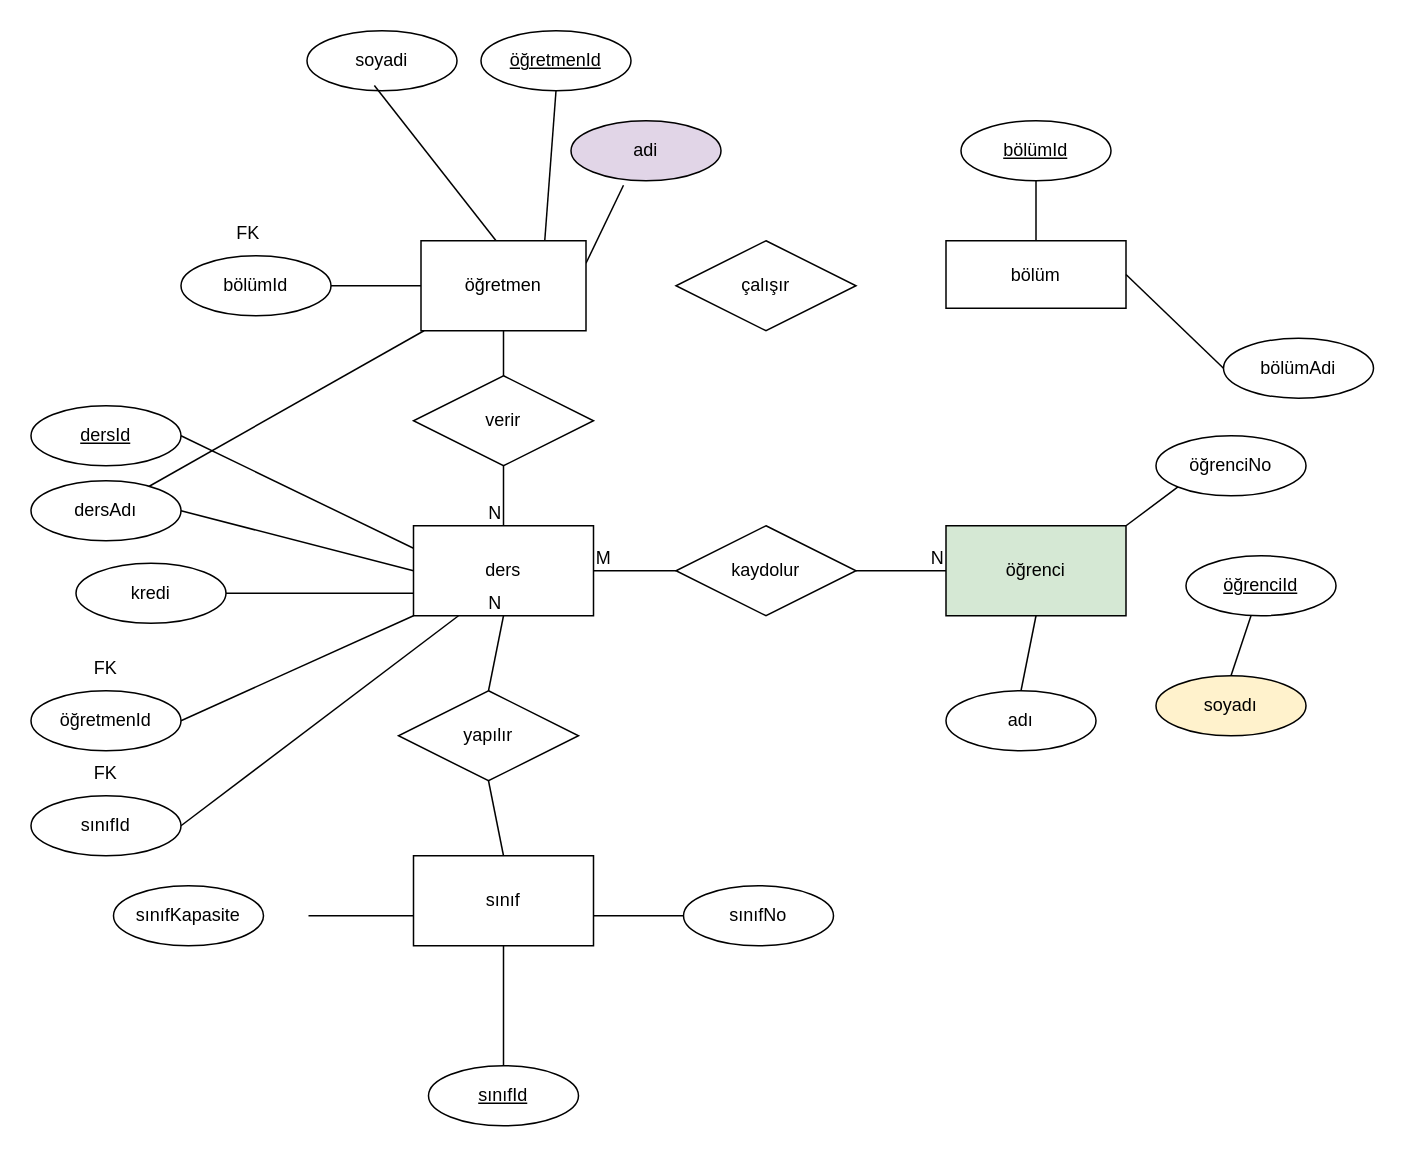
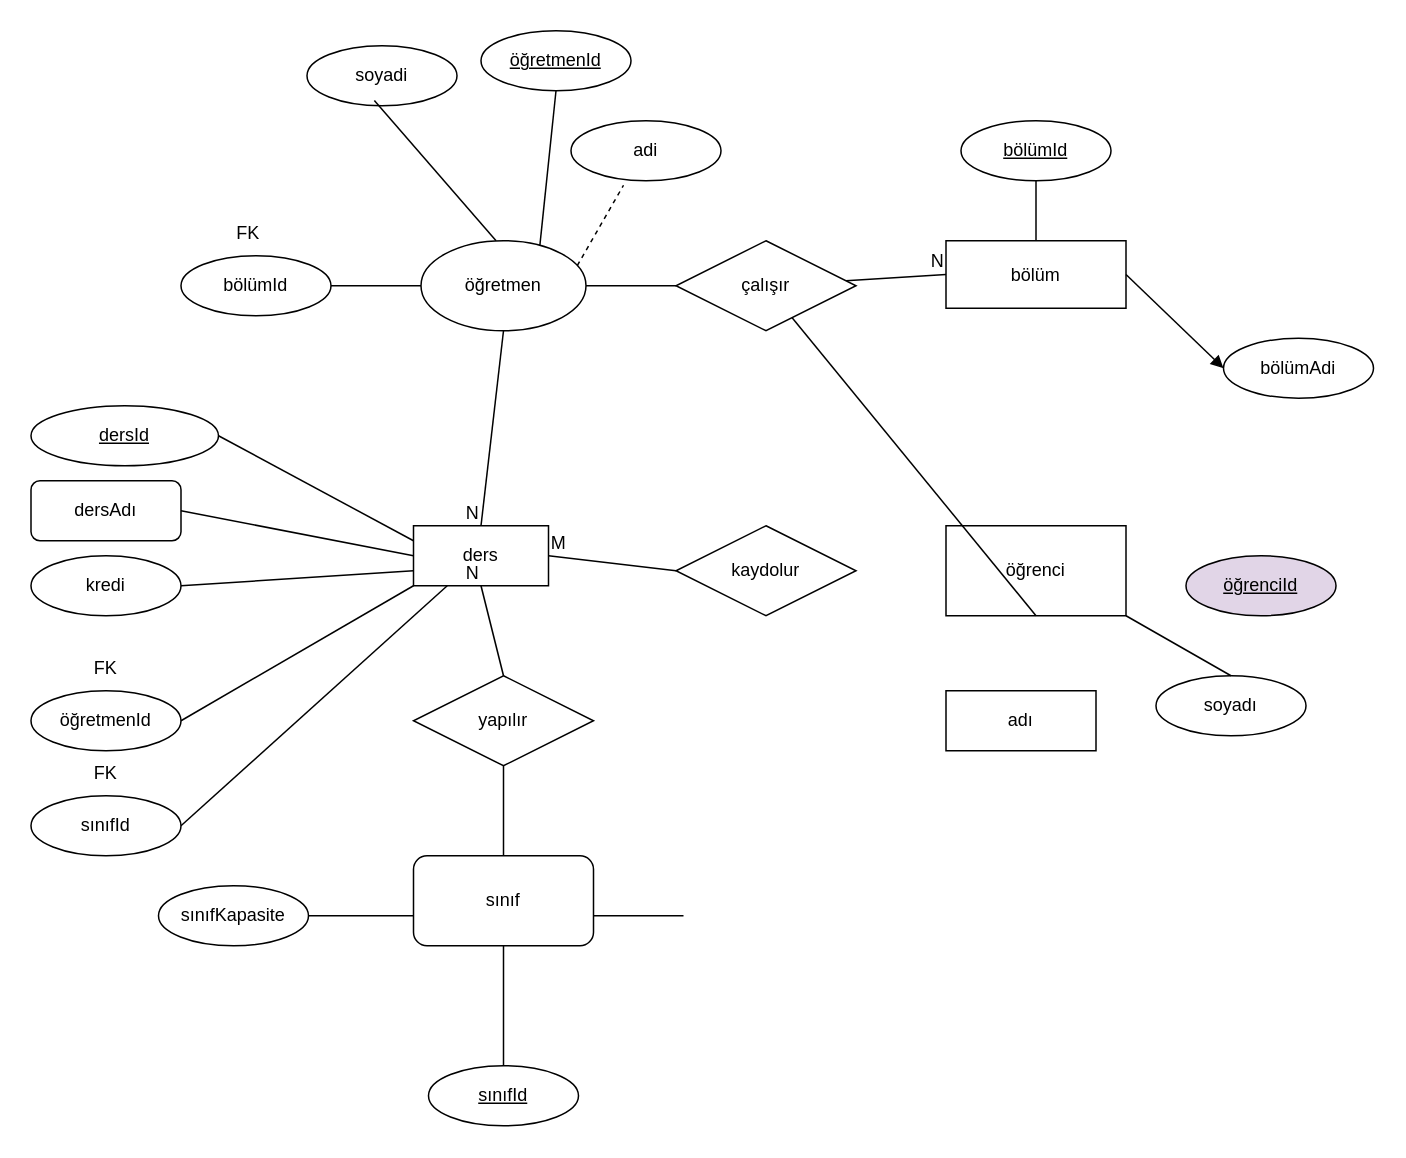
- <mxCell id="17" value="soyadi" style="ellipse;whiteSpace=wrap;html=1;align=center;" vertex="1" parent="1"><mxGeometry x="204" y="20" width="100" height="40" as="geometry" /></mxCell>
+ <mxCell id="17" value="soyadi" style="ellipse;whiteSpace=wrap;html=1;align=center;" vertex="1" parent="1"><mxGeometry x="204" y="30" width="100" height="40" as="geometry" /></mxCell>
- <mxCell id="18" value="adi" style="ellipse;whiteSpace=wrap;html=1;align=center;fillColor=#e1d5e7;" vertex="1" parent="1"><mxGeometry x="380" y="80" width="100" height="40" as="geometry" /></mxCell>
+ <mxCell id="18" value="adi" style="ellipse;whiteSpace=wrap;html=1;align=center;" vertex="1" parent="1"><mxGeometry x="380" y="80" width="100" height="40" as="geometry" /></mxCell>
- <mxCell id="21" value="" style="endArrow=none;html=1;rounded=0;entryX=0.35;entryY=1.075;entryDx=0;entryDy=0;entryPerimeter=0;exitX=1;exitY=0.25;exitDx=0;exitDy=0;" edge="1" parent="1" source="26" target="18"><mxGeometry width="50" height="50" relative="1" as="geometry"><mxPoint x="540" y="290" as="sourcePoint" /><mxPoint x="590" y="240" as="targetPoint" /></mxGeometry></mxCell>
+ <mxCell id="21" value="" style="endArrow=none;html=1;rounded=0;entryX=0.35;entryY=1.075;entryDx=0;entryDy=0;entryPerimeter=0;exitX=1;exitY=0.25;exitDx=0;exitDy=0;dashed=1;" edge="1" parent="1" source="26" target="18"><mxGeometry width="50" height="50" relative="1" as="geometry"><mxPoint x="540" y="290" as="sourcePoint" /><mxPoint x="590" y="240" as="targetPoint" /></mxGeometry></mxCell>
+ <mxCell id="6" value="" style="endArrow=none;html=1;rounded=0;entryX=0;entryY=0.5;entryDx=0;entryDy=0;" edge="1" parent="1" source="25" target="2"><mxGeometry relative="1" as="geometry"><mxPoint x="240" y="189.66" as="sourcePoint" /><mxPoint x="400" y="189.66" as="targetPoint" /></mxGeometry></mxCell>
+ <mxCell id="7" value="N" style="resizable=0;html=1;whiteSpace=wrap;align=right;verticalAlign=bottom;" connectable="0" vertex="1" parent="6"><mxGeometry x="1" relative="1" as="geometry" /></mxCell>
- <mxCell id="26" value="öğretmen" style="rounded=0;whiteSpace=wrap;html=1;" vertex="1" parent="1"><mxGeometry x="280" y="160" width="110" height="60" as="geometry" /></mxCell>
+ <mxCell id="26" value="öğretmen" style="ellipse;whiteSpace=wrap;html=1;" vertex="1" parent="1"><mxGeometry x="280" y="160" width="110" height="60" as="geometry" /></mxCell>
- <mxCell id="16" value="" style="endArrow=none;html=1;rounded=0;entryX=0;entryY=0.5;entryDx=0;entryDy=0;exitX=1;exitY=0.5;exitDx=0;exitDy=0;" edge="1" parent="1" source="2" target="15"><mxGeometry width="50" height="50" relative="1" as="geometry"><mxPoint x="450" y="340" as="sourcePoint" /><mxPoint x="500" y="290" as="targetPoint" /><Array as="points" /></mxGeometry></mxCell>
+ <mxCell id="16" value="" style="endArrow=block;html=1;rounded=0;entryX=0;entryY=0.5;entryDx=0;entryDy=0;exitX=1;exitY=0.5;exitDx=0;exitDy=0;" edge="1" parent="1" source="2" target="15"><mxGeometry width="50" height="50" relative="1" as="geometry"><mxPoint x="450" y="340" as="sourcePoint" /><mxPoint x="500" y="290" as="targetPoint" /><Array as="points" /></mxGeometry></mxCell>
- <mxCell id="24" value="" style="endArrow=none;html=1;rounded=0;" edge="1" parent="1" source="26" target="49"><mxGeometry relative="1" as="geometry"><mxPoint x="240" y="189.66" as="sourcePoint" /><mxPoint x="630" y="190" as="targetPoint" /></mxGeometry></mxCell>
+ <mxCell id="24" value="" style="endArrow=none;html=1;rounded=0;entryX=0;entryY=0.5;entryDx=0;entryDy=0;" edge="1" parent="1" source="26" target="25"><mxGeometry relative="1" as="geometry"><mxPoint x="240" y="189.66" as="sourcePoint" /><mxPoint x="630" y="190" as="targetPoint" /></mxGeometry></mxCell>
- <mxCell id="12" value="verir" style="shape=rhombus;perimeter=rhombusPerimeter;whiteSpace=wrap;html=1;align=center;" vertex="1" parent="1"><mxGeometry x="275" y="250" width="120" height="60" as="geometry" /></mxCell>
- <mxCell id="50" value="dersId" style="ellipse;whiteSpace=wrap;html=1;align=center;fontStyle=4;" vertex="1" parent="1"><mxGeometry x="20" y="270" width="100" height="40" as="geometry" /></mxCell>
+ <mxCell id="50" value="dersId" style="ellipse;whiteSpace=wrap;html=1;align=center;fontStyle=4;" vertex="1" parent="1"><mxGeometry x="20" y="270" width="125" height="40" as="geometry" /></mxCell>
- <mxCell id="64" value="öğrenciNo" style="ellipse;whiteSpace=wrap;html=1;align=center;" vertex="1" parent="1"><mxGeometry x="770" y="290" width="100" height="40" as="geometry" /></mxCell>
- <mxCell id="71" value="" style="endArrow=none;html=1;rounded=0;exitX=1;exitY=0;exitDx=0;exitDy=0;entryX=0;entryY=1;entryDx=0;entryDy=0;" edge="1" parent="1" source="4" target="64"><mxGeometry relative="1" as="geometry"><mxPoint x="480" y="450" as="sourcePoint" /><mxPoint x="640" y="450" as="targetPoint" /></mxGeometry></mxCell>
- <mxCell id="49" value="dersAdı" style="ellipse;whiteSpace=wrap;html=1;align=center;" vertex="1" parent="1"><mxGeometry x="20" y="320" width="100" height="40" as="geometry" /></mxCell>
+ <mxCell id="49" value="dersAdı" style="whiteSpace=wrap;html=1;align=center;rounded=1;" vertex="1" parent="1"><mxGeometry x="20" y="320" width="100" height="40" as="geometry" /></mxCell>
- <mxCell id="5" value="ders" style="rounded=0;whiteSpace=wrap;html=1;" vertex="1" parent="1"><mxGeometry x="275" y="350" width="120" height="60" as="geometry" /></mxCell>
+ <mxCell id="5" value="ders" style="rounded=0;whiteSpace=wrap;html=1;" vertex="1" parent="1"><mxGeometry x="275" y="350" width="90" height="40" as="geometry" /></mxCell>
- <mxCell id="27" value="" style="endArrow=none;html=1;rounded=0;entryX=0;entryY=0.5;entryDx=0;entryDy=0;" edge="1" parent="1" source="31" target="4"><mxGeometry relative="1" as="geometry"><mxPoint x="250" y="360" as="sourcePoint" /><mxPoint x="640" y="270" as="targetPoint" /></mxGeometry></mxCell>
- <mxCell id="28" value="N" style="resizable=0;html=1;whiteSpace=wrap;align=right;verticalAlign=bottom;" connectable="0" vertex="1" parent="27"><mxGeometry x="1" relative="1" as="geometry" /></mxCell>
- <mxCell id="4" value="öğrenci" style="rounded=0;whiteSpace=wrap;html=1;fillColor=#d5e8d4;" vertex="1" parent="1"><mxGeometry x="630" y="350" width="120" height="60" as="geometry" /></mxCell>
+ <mxCell id="4" value="öğrenci" style="rounded=0;whiteSpace=wrap;html=1;" vertex="1" parent="1"><mxGeometry x="630" y="350" width="120" height="60" as="geometry" /></mxCell>
- <mxCell id="19" value="öğrenciId" style="ellipse;whiteSpace=wrap;html=1;align=center;fontStyle=4;" vertex="1" parent="1"><mxGeometry x="790" y="370" width="100" height="40" as="geometry" /></mxCell>
+ <mxCell id="19" value="öğrenciId" style="ellipse;whiteSpace=wrap;html=1;align=center;fontStyle=4;fillColor=#e1d5e7;" vertex="1" parent="1"><mxGeometry x="790" y="370" width="100" height="40" as="geometry" /></mxCell>
- <mxCell id="48" value="kredi" style="ellipse;whiteSpace=wrap;html=1;align=center;" vertex="1" parent="1"><mxGeometry x="50" y="375" width="100" height="40" as="geometry" /></mxCell>
+ <mxCell id="48" value="kredi" style="ellipse;whiteSpace=wrap;html=1;align=center;" vertex="1" parent="1"><mxGeometry x="20" y="370" width="100" height="40" as="geometry" /></mxCell>
- <mxCell id="69" value="" style="endArrow=none;html=1;rounded=0;exitX=0.5;exitY=0;exitDx=0;exitDy=0;" edge="1" parent="1" source="66" target="19"><mxGeometry relative="1" as="geometry"><mxPoint x="480" y="450" as="sourcePoint" /><mxPoint x="640" y="450" as="targetPoint" /></mxGeometry></mxCell>
+ <mxCell id="69" value="" style="endArrow=none;html=1;rounded=0;exitX=0.5;exitY=0;exitDx=0;exitDy=0;entryX=1;entryY=1;entryDx=0;entryDy=0;" edge="1" parent="1" source="66" target="4"><mxGeometry relative="1" as="geometry"><mxPoint x="480" y="450" as="sourcePoint" /><mxPoint x="640" y="450" as="targetPoint" /></mxGeometry></mxCell>
- <mxCell id="70" value="" style="endArrow=none;html=1;rounded=0;entryX=0.5;entryY=0;entryDx=0;entryDy=0;exitX=0.5;exitY=1;exitDx=0;exitDy=0;" edge="1" parent="1" source="4" target="65"><mxGeometry relative="1" as="geometry"><mxPoint x="480" y="450" as="sourcePoint" /><mxPoint x="640" y="450" as="targetPoint" /></mxGeometry></mxCell>
+ <mxCell id="70" value="" style="endArrow=none;html=1;rounded=0;exitX=0.5;exitY=1;exitDx=0;exitDy=0;" edge="1" parent="1" source="4" target="25"><mxGeometry relative="1" as="geometry"><mxPoint x="480" y="450" as="sourcePoint" /><mxPoint x="640" y="450" as="targetPoint" /></mxGeometry></mxCell>
- <mxCell id="66" value="soyadı" style="ellipse;whiteSpace=wrap;html=1;align=center;fillColor=#fff2cc;" vertex="1" parent="1"><mxGeometry x="770" y="450" width="100" height="40" as="geometry" /></mxCell>
+ <mxCell id="66" value="soyadı" style="ellipse;whiteSpace=wrap;html=1;align=center;" vertex="1" parent="1"><mxGeometry x="770" y="450" width="100" height="40" as="geometry" /></mxCell>
- <mxCell id="65" value="adı" style="ellipse;whiteSpace=wrap;html=1;align=center;" vertex="1" parent="1"><mxGeometry x="630" y="460" width="100" height="40" as="geometry" /></mxCell>
+ <mxCell id="65" value="adı" style="whiteSpace=wrap;html=1;align=center;rounded=0;" vertex="1" parent="1"><mxGeometry x="630" y="460" width="100" height="40" as="geometry" /></mxCell>
- <mxCell id="33" value="yapılır" style="shape=rhombus;perimeter=rhombusPerimeter;whiteSpace=wrap;html=1;align=center;" vertex="1" parent="1"><mxGeometry x="265" y="460" width="120" height="60" as="geometry" /></mxCell>
+ <mxCell id="33" value="yapılır" style="shape=rhombus;perimeter=rhombusPerimeter;whiteSpace=wrap;html=1;align=center;" vertex="1" parent="1"><mxGeometry x="275" y="450" width="120" height="60" as="geometry" /></mxCell>
- <mxCell id="3" value="sınıf" style="rounded=0;whiteSpace=wrap;html=1;" vertex="1" parent="1"><mxGeometry x="275" y="570" width="120" height="60" as="geometry" /></mxCell>
+ <mxCell id="3" value="sınıf" style="whiteSpace=wrap;html=1;rounded=1;" vertex="1" parent="1"><mxGeometry x="275" y="570" width="120" height="60" as="geometry" /></mxCell>
- <mxCell id="42" value="sınıfKapasite" style="ellipse;whiteSpace=wrap;html=1;align=center;" vertex="1" parent="1"><mxGeometry x="75" y="590" width="100" height="40" as="geometry" /></mxCell>
+ <mxCell id="42" value="sınıfKapasite" style="ellipse;whiteSpace=wrap;html=1;align=center;" vertex="1" parent="1"><mxGeometry x="105" y="590" width="100" height="40" as="geometry" /></mxCell>
- <mxCell id="41" value="sınıfNo" style="ellipse;whiteSpace=wrap;html=1;align=center;" vertex="1" parent="1"><mxGeometry x="455" y="590" width="100" height="40" as="geometry" /></mxCell>
